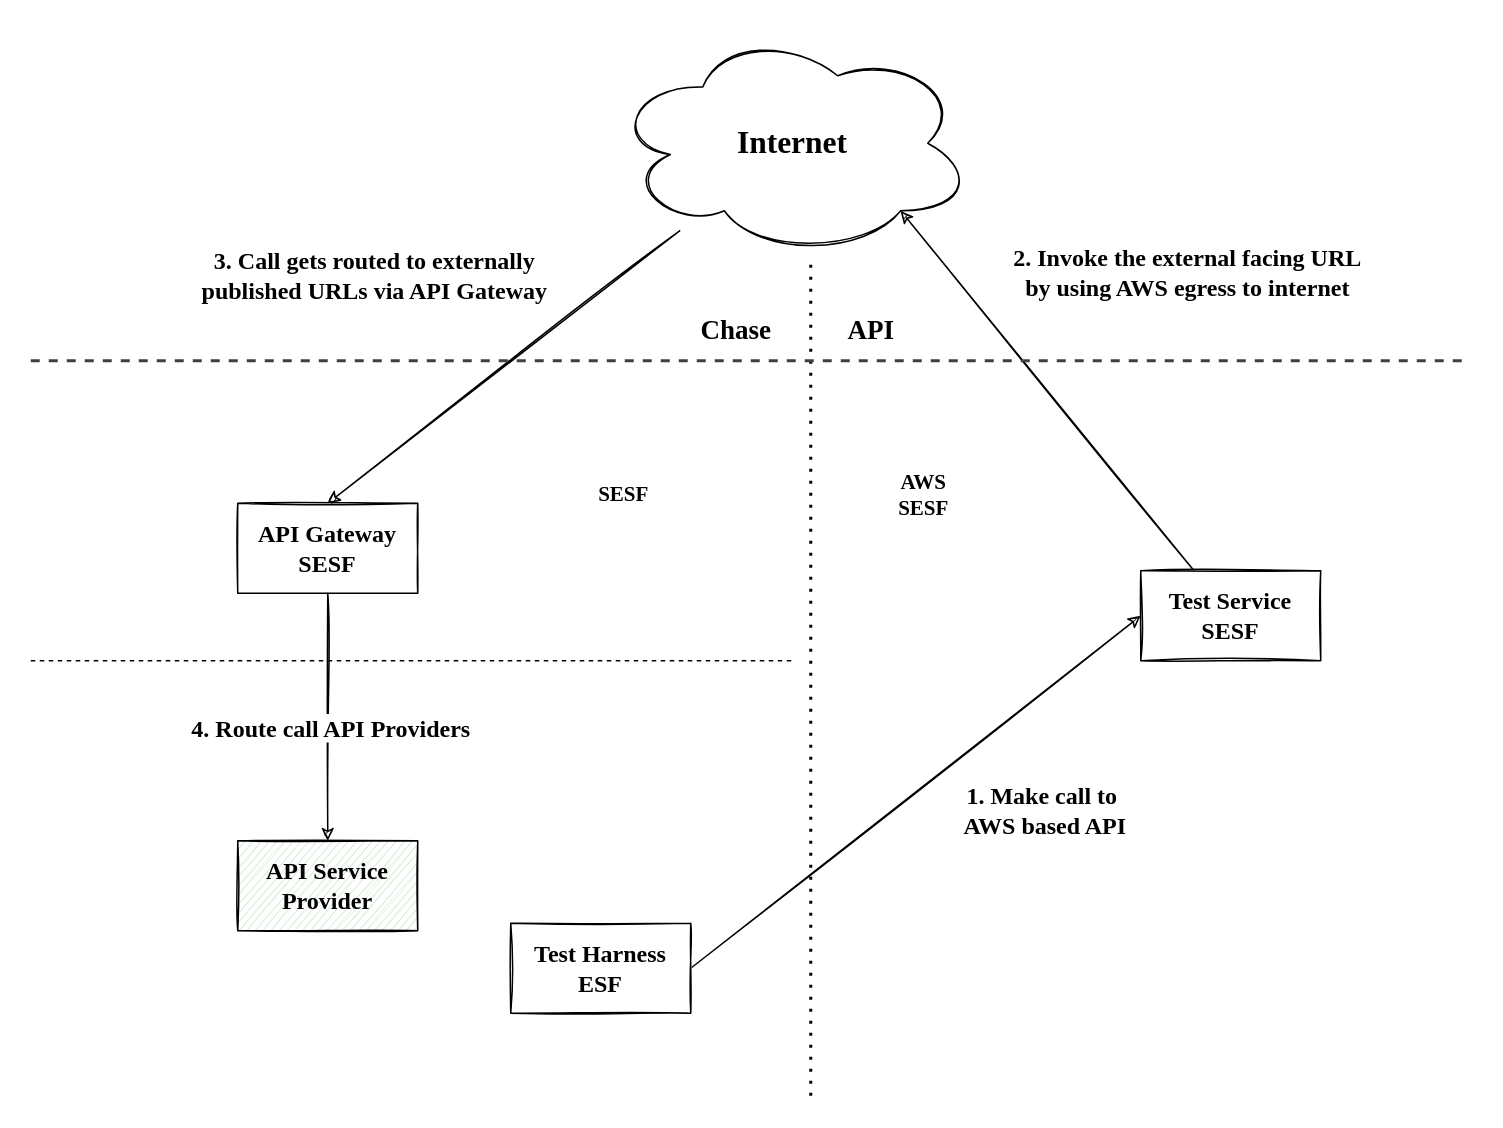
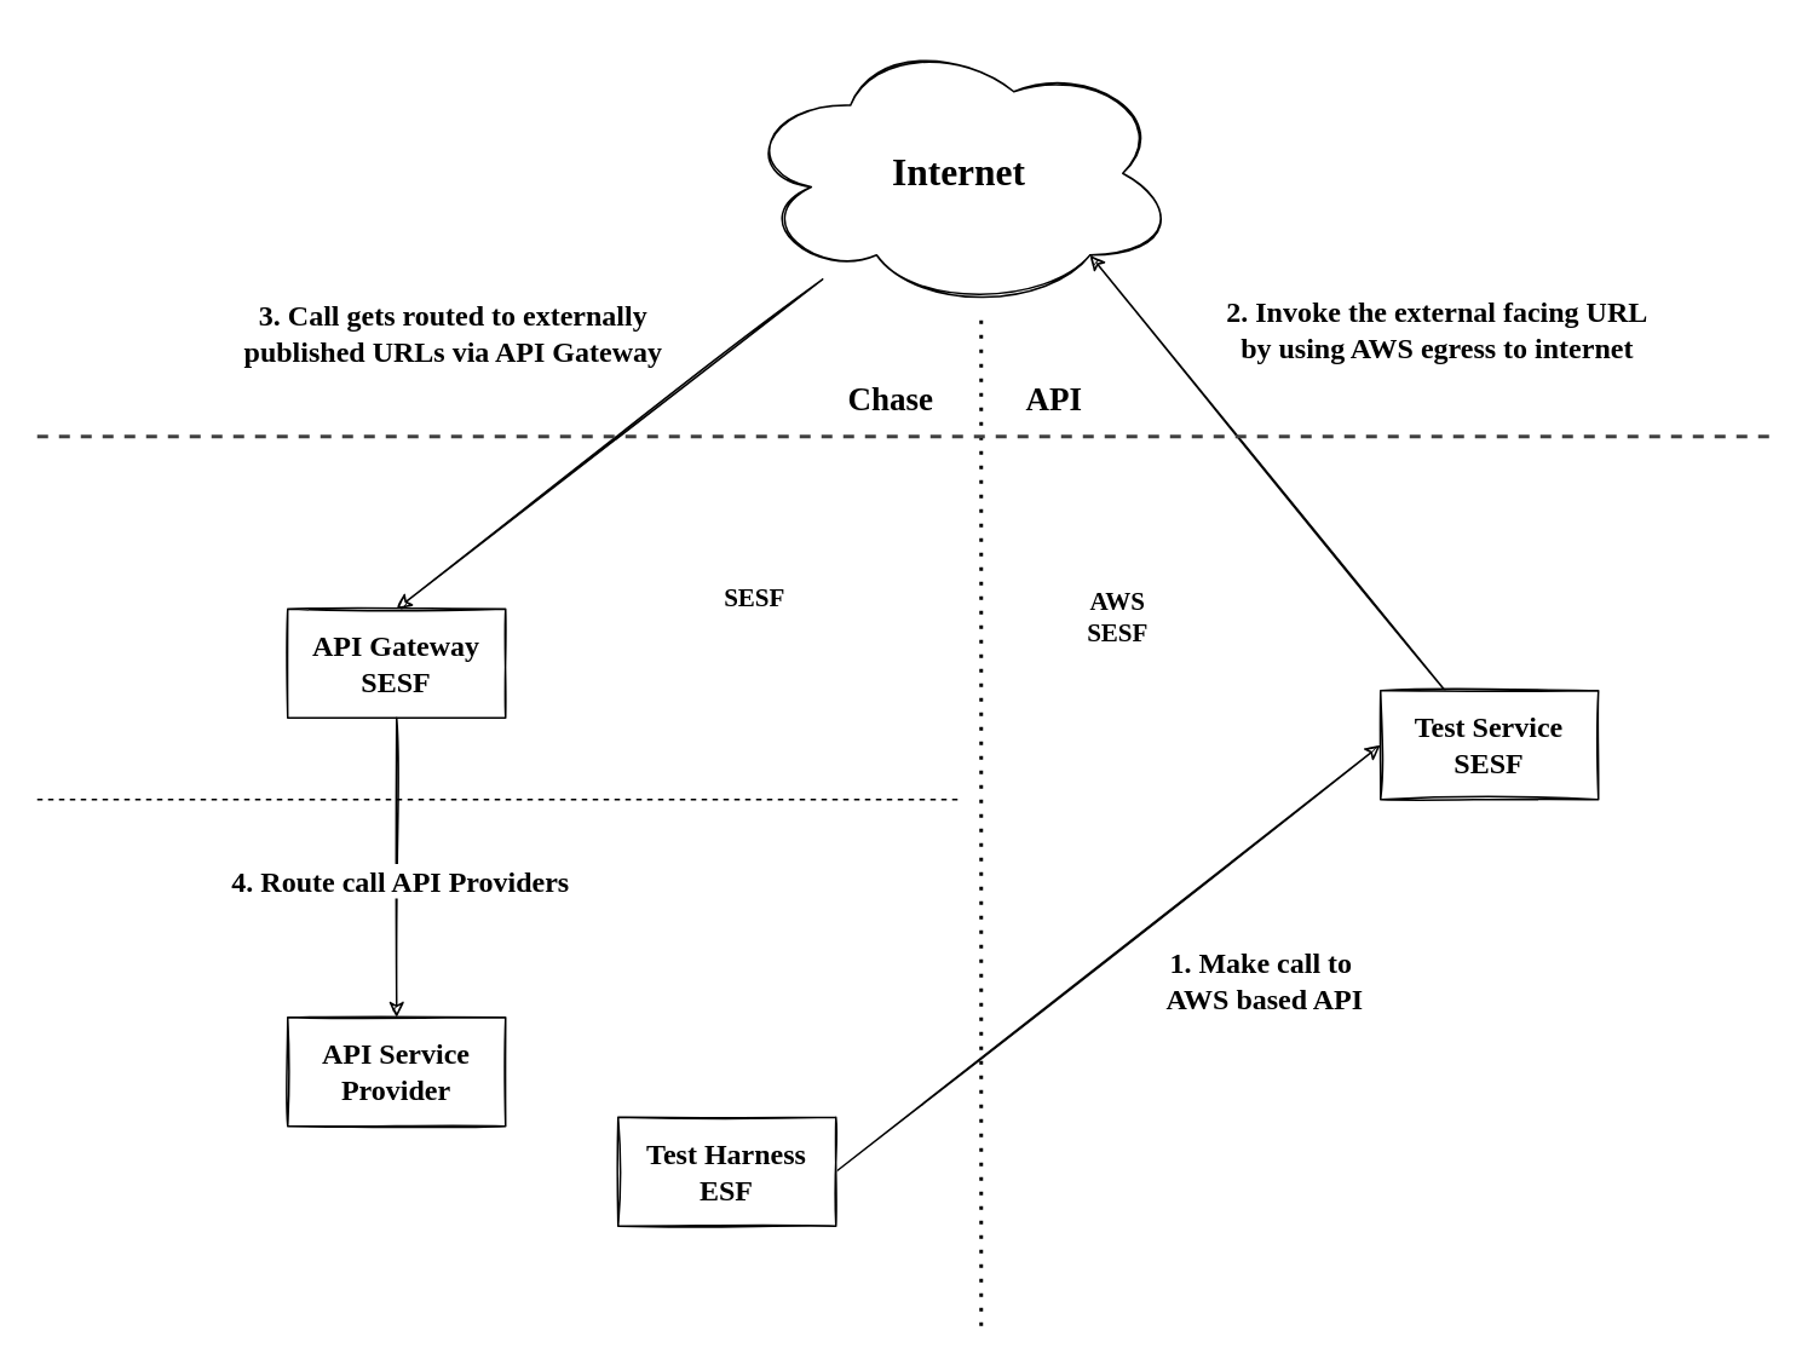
- <mxCell id="20" value="AWS&lt;br&gt;SESF" style="text;html=1;resizable=0;autosize=1;align=center;verticalAlign=middle;points=[];fillColor=none;strokeColor=none;rounded=0;shadow=0;glass=0;sketch=1;fontFamily=Architects Daughter;fontSource=https%3A%2F%2Ffonts.googleapis.com%2Fcss%3Ffamily%3DArchitects%2BDaughter;fontSize=14;fontStyle=1" vertex="1" parent="1"><mxGeometry x="590" y="310" width="50" height="40" as="geometry" /></mxCell>
+ <mxCell id="20" value="AWS&lt;br&gt;SESF" style="text;html=1;resizable=0;autosize=1;align=center;verticalAlign=middle;points=[];fillColor=none;strokeColor=none;rounded=0;shadow=0;glass=0;sketch=1;fontFamily=Architects Daughter;fontSource=https%3A%2F%2Ffonts.googleapis.com%2Fcss%3Ffamily%3DArchitects%2BDaughter;fontSize=14;fontStyle=1" vertex="1" parent="1"><mxGeometry x="590" y="320" width="50" height="40" as="geometry" /></mxCell>
- <mxCell id="10" value="API Service Provider" style="rounded=0;whiteSpace=wrap;html=1;sketch=1;fontFamily=Architects Daughter;fontSource=https%3A%2F%2Ffonts.googleapis.com%2Fcss%3Ffamily%3DArchitects%2BDaughter;fontSize=16;glass=0;shadow=0;fontStyle=1;fillColor=#d5e8d4;" parent="1" vertex="1"><mxGeometry x="158" y="560" width="120" height="60" as="geometry" /></mxCell>
+ <mxCell id="10" value="API Service Provider" style="rounded=0;whiteSpace=wrap;html=1;sketch=1;fontFamily=Architects Daughter;fontSource=https%3A%2F%2Ffonts.googleapis.com%2Fcss%3Ffamily%3DArchitects%2BDaughter;fontSize=16;glass=0;shadow=0;fontStyle=1" parent="1" vertex="1"><mxGeometry x="158" y="560" width="120" height="60" as="geometry" /></mxCell>
